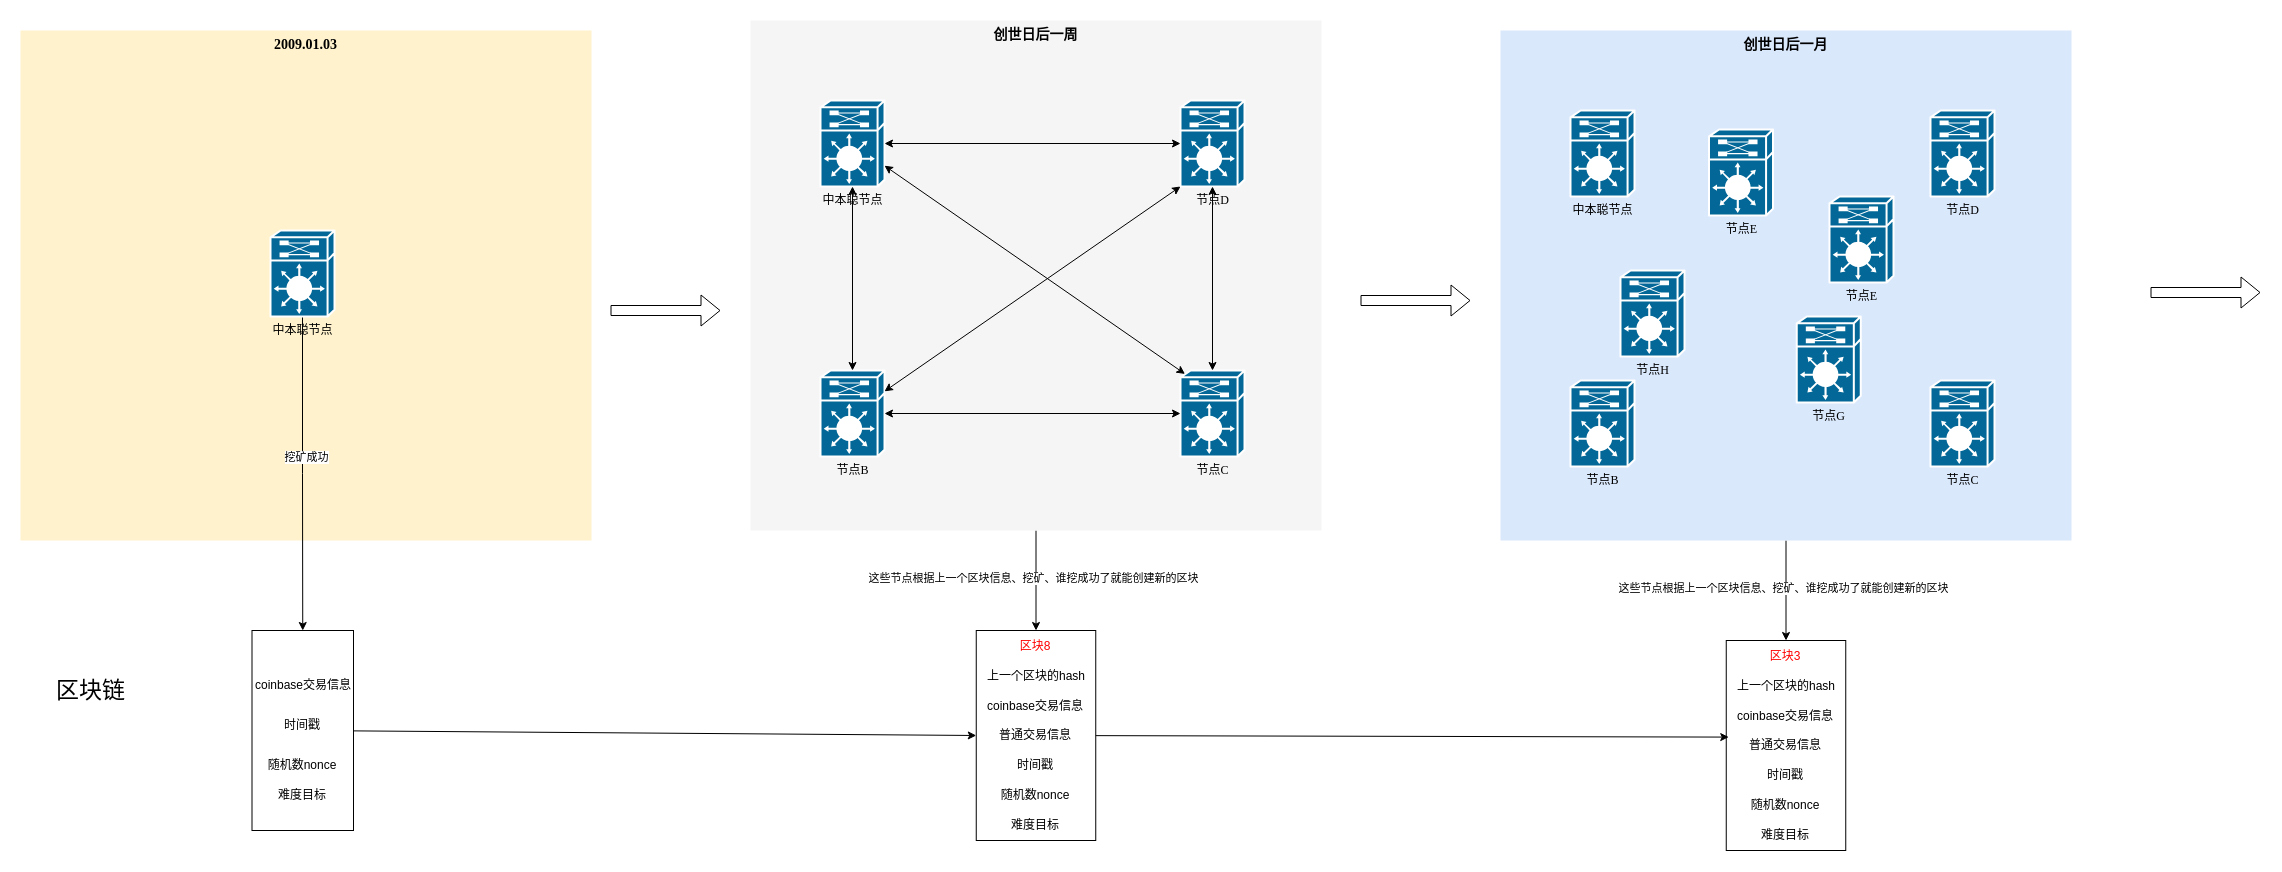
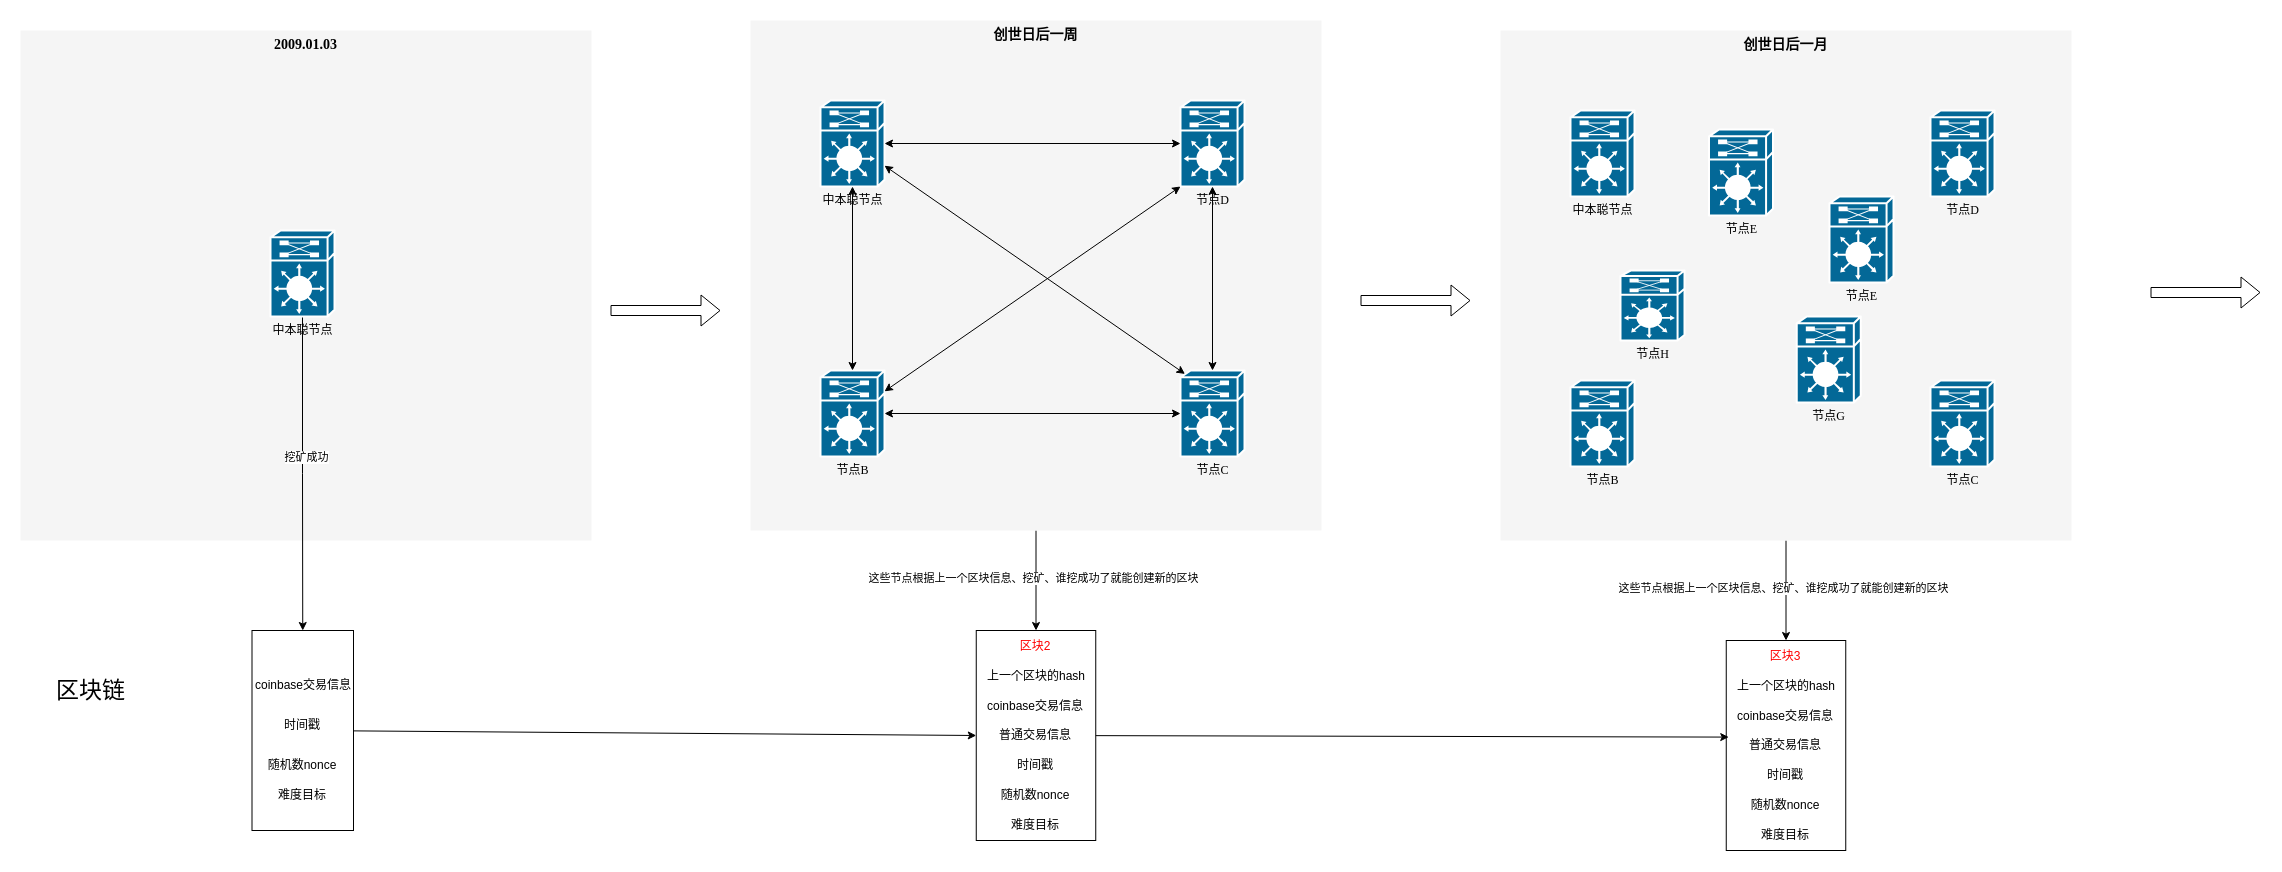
- <mxCell id="2" value="2009.01.03" style="whiteSpace=wrap;html=1;rounded=0;shadow=0;comic=0;strokeWidth=1;fontFamily=Verdana;fontSize=14;fillColor=#fff2cc;strokeColor=none;verticalAlign=top;fontStyle=1;" parent="1" vertex="1"><mxGeometry x="20" y="30" width="571" height="510" as="geometry" /></mxCell>
+ <mxCell id="2" value="2009.01.03" style="whiteSpace=wrap;html=1;rounded=0;shadow=0;comic=0;strokeWidth=1;fontFamily=Verdana;fontSize=14;fillColor=#f5f5f5;strokeColor=none;verticalAlign=top;fontStyle=1" parent="1" vertex="1"><mxGeometry x="20" y="30" width="571" height="510" as="geometry" /></mxCell>
- <mxCell id="36" value="创世日后一月" style="whiteSpace=wrap;html=1;rounded=0;shadow=0;comic=0;strokeWidth=1;fontFamily=Verdana;fontSize=14;fillColor=#dae8fc;strokeColor=none;verticalAlign=top;fontStyle=1;" vertex="1" parent="1"><mxGeometry x="1500" y="30" width="571" height="510" as="geometry" /></mxCell>
+ <mxCell id="36" value="创世日后一月" style="whiteSpace=wrap;html=1;rounded=0;shadow=0;comic=0;strokeWidth=1;fontFamily=Verdana;fontSize=14;fillColor=#f5f5f5;strokeColor=none;verticalAlign=top;fontStyle=1" vertex="1" parent="1"><mxGeometry x="1500" y="30" width="571" height="510" as="geometry" /></mxCell>
- <mxCell id="51" value="节点H" style="shape=mxgraph.cisco.misc.route_switch_processor;html=1;dashed=0;fillColor=#036897;strokeColor=#ffffff;strokeWidth=2;verticalLabelPosition=bottom;verticalAlign=top;rounded=0;shadow=0;comic=0;fontFamily=Verdana;fontSize=12;" vertex="1" parent="1"><mxGeometry x="1620" y="270" width="64" height="86" as="geometry" /></mxCell>
+ <mxCell id="51" value="节点H" style="shape=mxgraph.cisco.misc.route_switch_processor;html=1;dashed=0;fillColor=#036897;strokeColor=#ffffff;strokeWidth=2;verticalLabelPosition=bottom;verticalAlign=top;rounded=0;shadow=0;comic=0;fontFamily=Verdana;fontSize=12;" vertex="1" parent="1"><mxGeometry x="1620" y="270" width="64" height="70" as="geometry" /></mxCell>
- <mxCell id="28" value="区块8" style="text;html=1;align=center;verticalAlign=middle;whiteSpace=wrap;rounded=0;fontColor=#FF0000;" vertex="1" parent="1"><mxGeometry x="1005.25" y="631" width="60" height="30" as="geometry" /></mxCell>
+ <mxCell id="28" value="区块2" style="text;html=1;align=center;verticalAlign=middle;whiteSpace=wrap;rounded=0;fontColor=#FF0000;" vertex="1" parent="1"><mxGeometry x="1005.25" y="631" width="60" height="30" as="geometry" /></mxCell>
